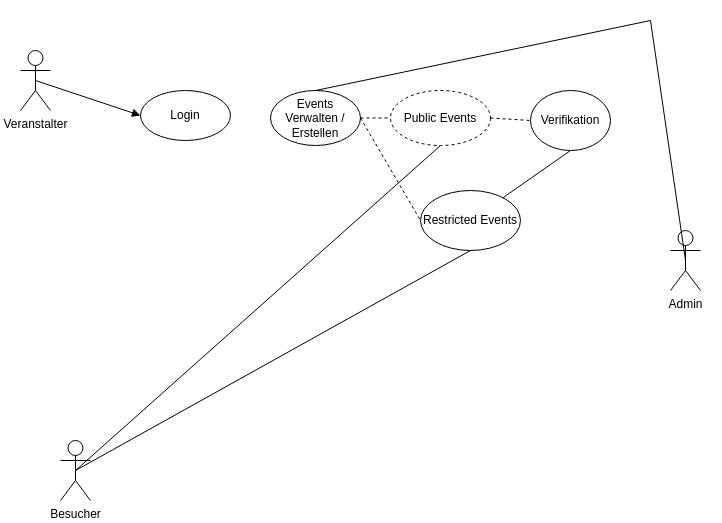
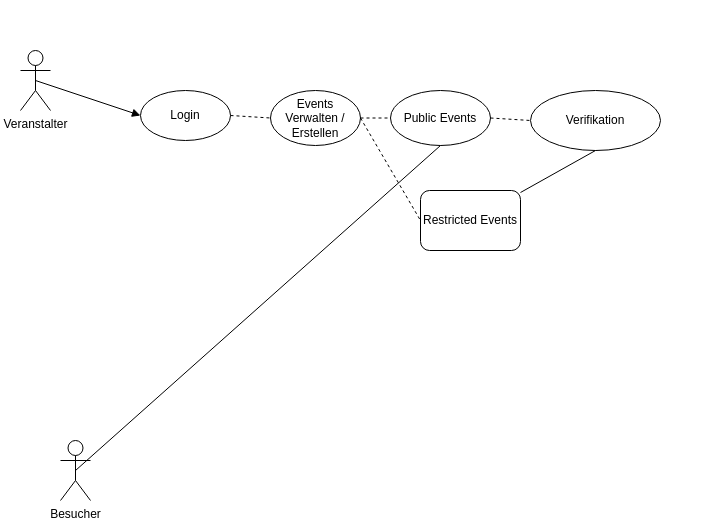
- <mxCell id="14" value="" style="endArrow=none;html=1;rounded=0;entryX=0.5;entryY=0.5;entryDx=0;entryDy=0;entryPerimeter=0;exitX=0.5;exitY=0;exitDx=0;exitDy=0;" edge="1" parent="1" source="9" target="4"><mxGeometry width="50" height="50" relative="1" as="geometry"><mxPoint x="310" y="330" as="sourcePoint" /><mxPoint x="360" y="280" as="targetPoint" /><Array as="points"><mxPoint x="650" y="20" /></Array></mxGeometry></mxCell>
+ <mxCell id="10" value="" style="endArrow=none;dashed=1;html=1;rounded=0;entryX=0;entryY=0.5;entryDx=0;entryDy=0;exitX=1;exitY=0.5;exitDx=0;exitDy=0;" edge="1" parent="1" source="5" target="9"><mxGeometry width="50" height="50" relative="1" as="geometry"><mxPoint x="310" y="330" as="sourcePoint" /><mxPoint x="360" y="280" as="targetPoint" /></mxGeometry></mxCell>
- <mxCell id="7" value="Public Events" style="ellipse;whiteSpace=wrap;html=1;dashed=1;" vertex="1" parent="1"><mxGeometry x="390" y="90" width="100" height="55" as="geometry" /></mxCell>
+ <mxCell id="7" value="Public Events" style="ellipse;whiteSpace=wrap;html=1;" vertex="1" parent="1"><mxGeometry x="390" y="90" width="100" height="55" as="geometry" /></mxCell>
- <mxCell id="8" value="Verifikation" style="ellipse;whiteSpace=wrap;html=1;" vertex="1" parent="1"><mxGeometry x="530" y="90" width="80" height="60" as="geometry" /></mxCell>
+ <mxCell id="8" value="Verifikation" style="ellipse;whiteSpace=wrap;html=1;" vertex="1" parent="1"><mxGeometry x="530" y="90" width="130" height="60" as="geometry" /></mxCell>
- <mxCell id="6" value="Restricted Events" style="ellipse;whiteSpace=wrap;html=1;" vertex="1" parent="1"><mxGeometry x="420" y="190" width="100" height="60" as="geometry" /></mxCell>
+ <mxCell id="6" value="Restricted Events" style="whiteSpace=wrap;html=1;rounded=1;" vertex="1" parent="1"><mxGeometry x="420" y="190" width="100" height="60" as="geometry" /></mxCell>
- <mxCell id="4" value="Admin" style="shape=umlActor;verticalLabelPosition=bottom;verticalAlign=top;html=1;outlineConnect=0;" vertex="1" parent="1"><mxGeometry x="670" y="230" width="30" height="60" as="geometry" /></mxCell>
- <mxCell id="18" value="" style="endArrow=none;html=1;rounded=0;exitX=0.5;exitY=0.5;exitDx=0;exitDy=0;exitPerimeter=0;entryX=0.5;entryY=1;entryDx=0;entryDy=0;" edge="1" parent="1" source="3" target="6"><mxGeometry width="50" height="50" relative="1" as="geometry"><mxPoint x="310" y="330" as="sourcePoint" /><mxPoint x="360" y="280" as="targetPoint" /></mxGeometry></mxCell>
